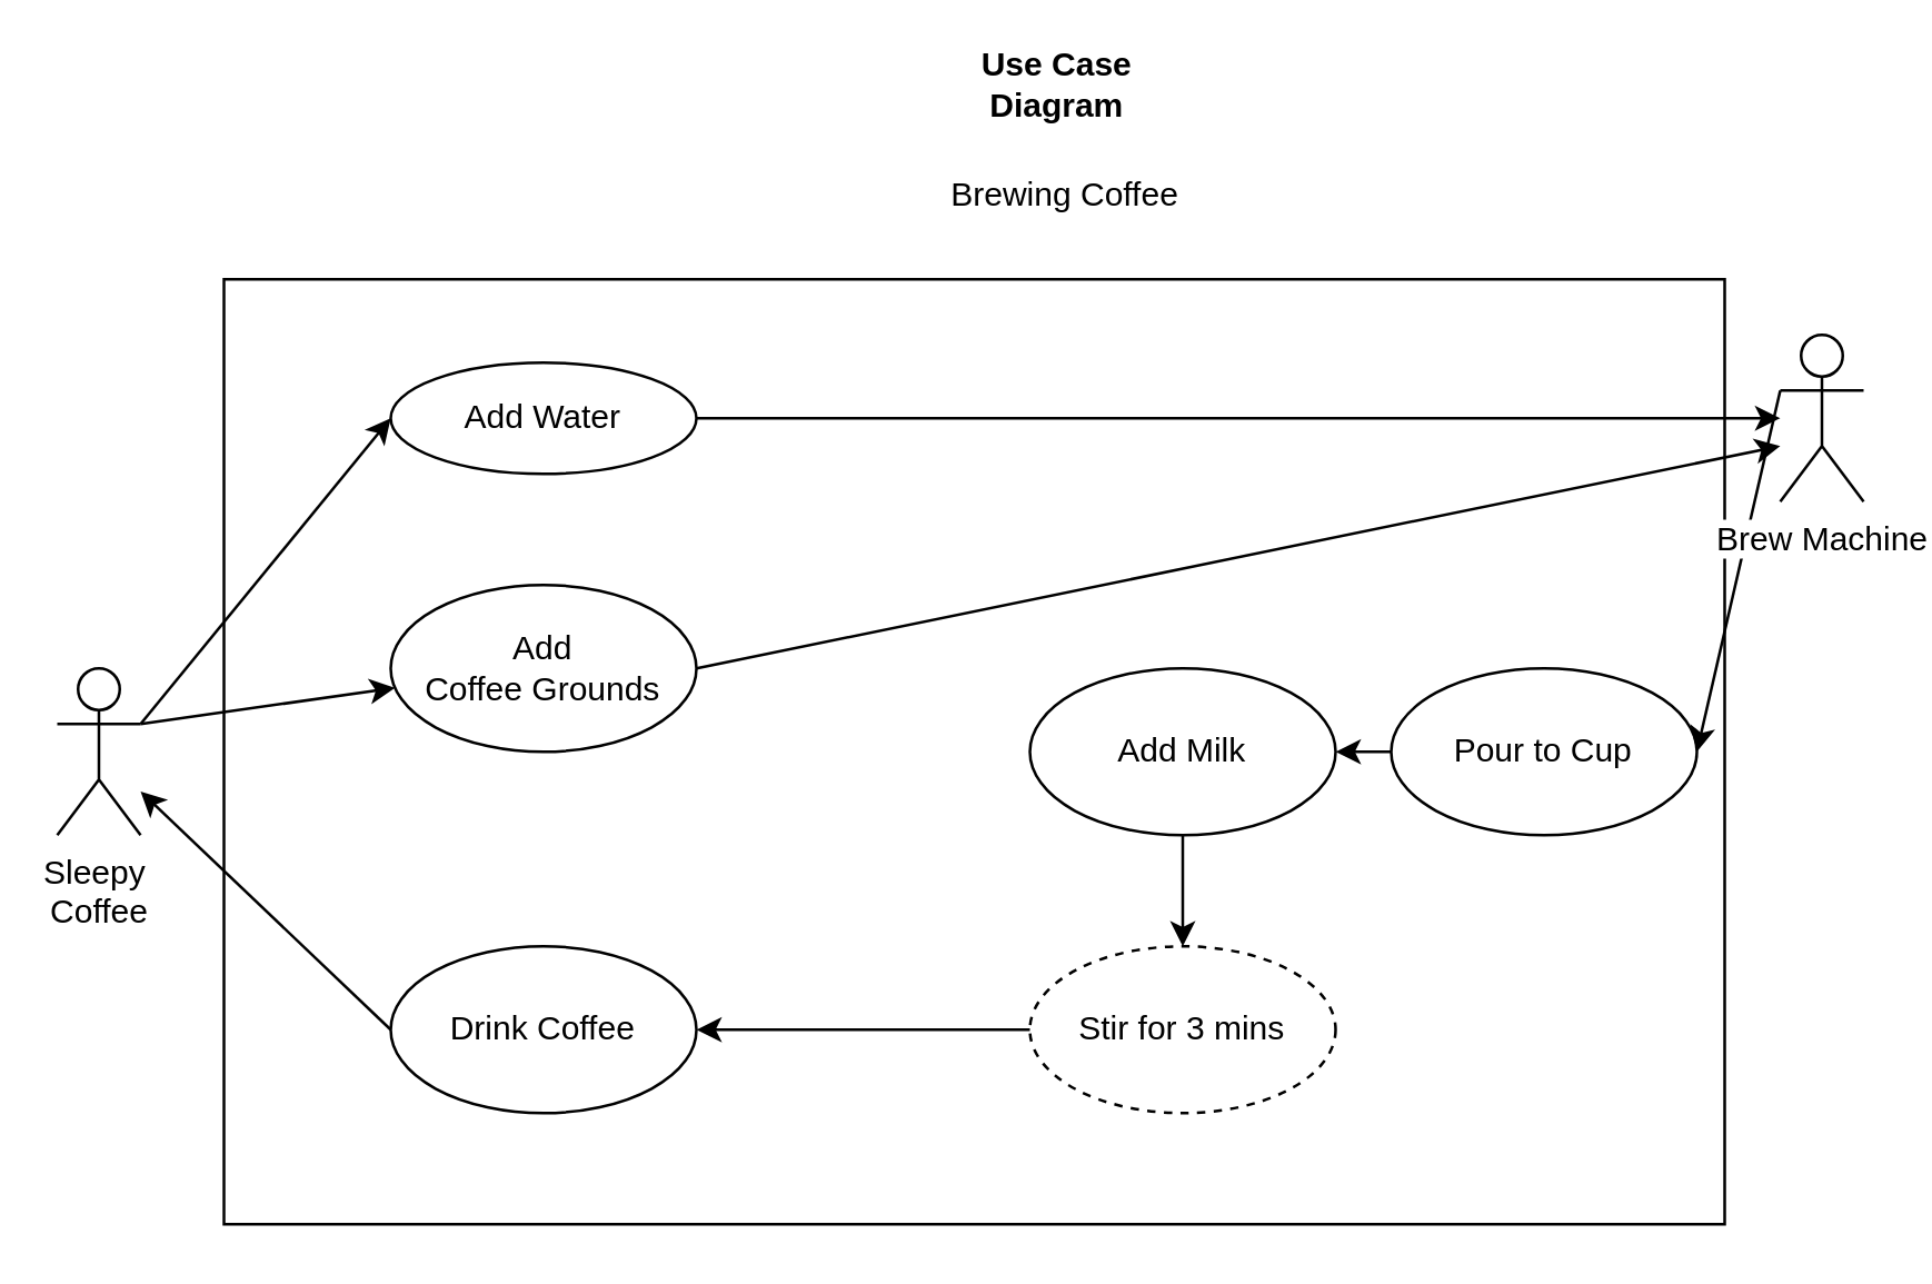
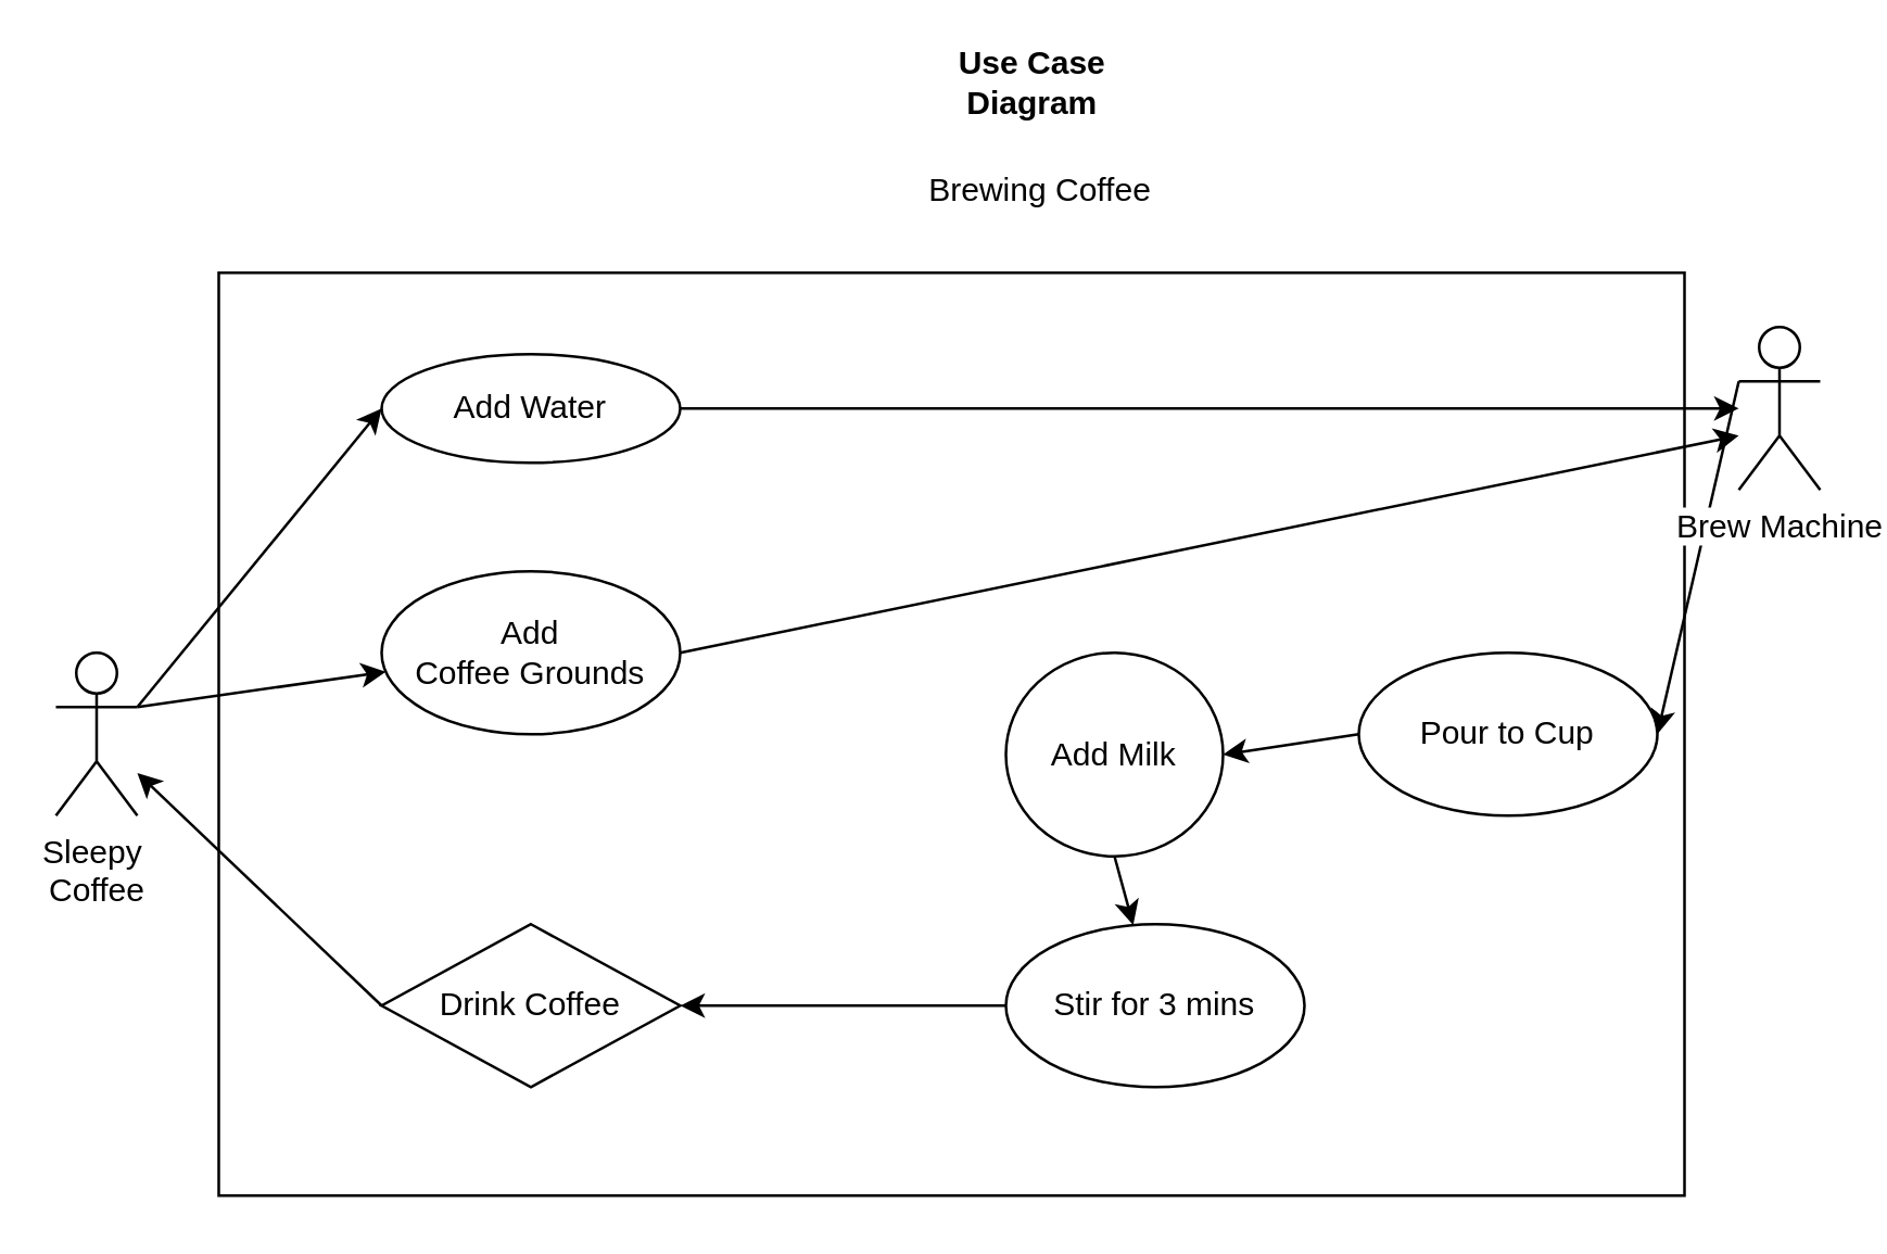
- <mxCell id="13" value="Add Milk" style="ellipse;whiteSpace=wrap;html=1;fillColor=none;" vertex="1" parent="1"><mxGeometry x="370" y="240" width="110" height="60" as="geometry" /></mxCell>
+ <mxCell id="13" value="Add Milk" style="ellipse;whiteSpace=wrap;html=1;fillColor=none;" vertex="1" parent="1"><mxGeometry x="370" y="240" width="80" height="75" as="geometry" /></mxCell>
- <mxCell id="21" value="Drink Coffee" style="ellipse;whiteSpace=wrap;html=1;fillColor=none;" vertex="1" parent="1"><mxGeometry x="140" y="340" width="110" height="60" as="geometry" /></mxCell>
+ <mxCell id="21" value="Drink Coffee" style="rhombus;whiteSpace=wrap;html=1;fillColor=none;" vertex="1" parent="1"><mxGeometry x="140" y="340" width="110" height="60" as="geometry" /></mxCell>
- <mxCell id="20" value="Stir for 3 mins" style="ellipse;whiteSpace=wrap;html=1;fillColor=none;dashed=1;" vertex="1" parent="1"><mxGeometry x="370" y="340" width="110" height="60" as="geometry" /></mxCell>
+ <mxCell id="20" value="Stir for 3 mins" style="ellipse;whiteSpace=wrap;html=1;fillColor=none;" vertex="1" parent="1"><mxGeometry x="370" y="340" width="110" height="60" as="geometry" /></mxCell>
